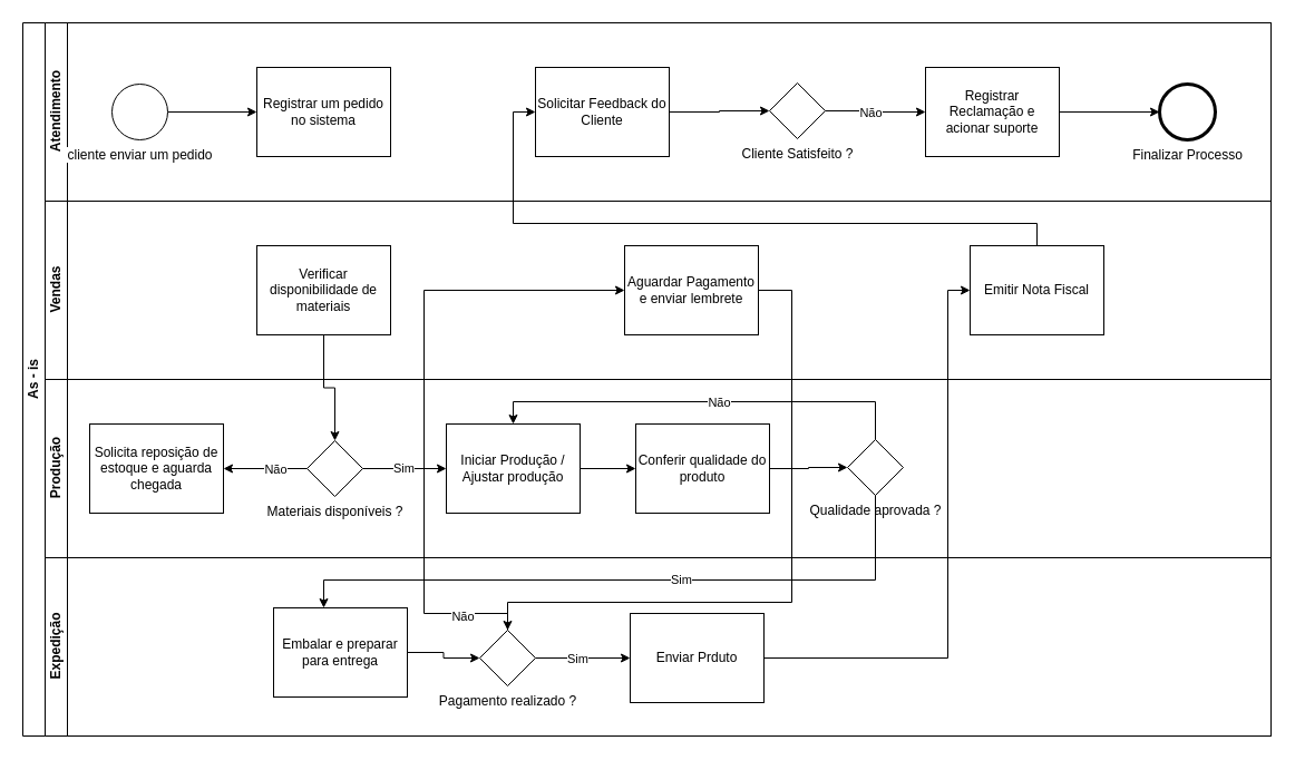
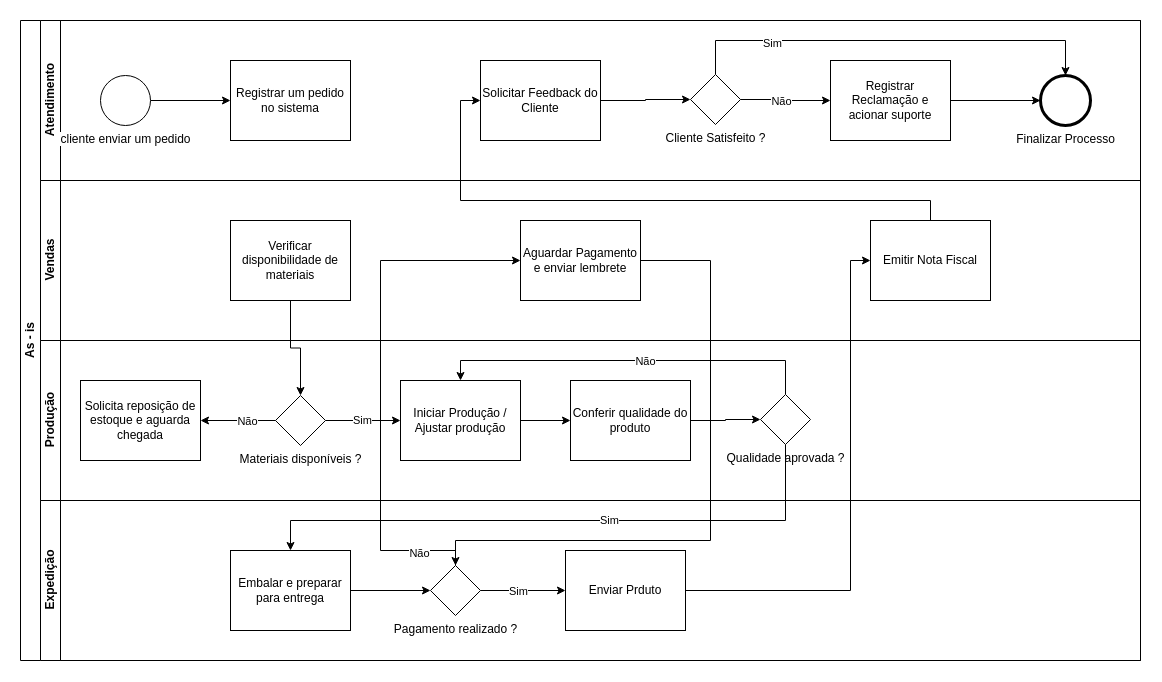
+ <mxCell id="15" style="edgeStyle=orthogonalEdgeStyle;rounded=0;orthogonalLoop=1;jettySize=auto;html=1;entryX=0.5;entryY=0;entryDx=0;entryDy=0;entryPerimeter=0;" edge="1" parent="3" source="9" target="10"><mxGeometry relative="1" as="geometry"><Array as="points"><mxPoint x="675" y="20" /><mxPoint x="1025" y="20" /></Array></mxGeometry></mxCell>
+ <mxCell id="16" value="Sim" style="edgeLabel;html=1;align=center;verticalAlign=middle;resizable=0;points=[];" vertex="1" connectable="0" parent="15"><mxGeometry x="-0.572" y="-2" relative="1" as="geometry"><mxPoint as="offset" /></mxGeometry></mxCell>
- <mxCell id="20" value="Aguardar Pagamento e enviar lembrete" style="points=[[0.25,0,0],[0.5,0,0],[0.75,0,0],[1,0.25,0],[1,0.5,0],[1,0.75,0],[0.75,1,0],[0.5,1,0],[0.25,1,0],[0,0.75,0],[0,0.5,0],[0,0.25,0]];shape=mxgraph.bpmn.task2;whiteSpace=wrap;rectStyle=rounded;size=10;html=1;container=1;expand=0;collapsible=0;taskMarker=user;" vertex="1" parent="17"><mxGeometry x="520" y="40" width="120" height="80" as="geometry" /></mxCell>
+ <mxCell id="20" value="Aguardar Pagamento e enviar lembrete" style="points=[[0.25,0,0],[0.5,0,0],[0.75,0,0],[1,0.25,0],[1,0.5,0],[1,0.75,0],[0.75,1,0],[0.5,1,0],[0.25,1,0],[0,0.75,0],[0,0.5,0],[0,0.25,0]];shape=mxgraph.bpmn.task2;whiteSpace=wrap;rectStyle=rounded;size=10;html=1;container=1;expand=0;collapsible=0;taskMarker=user;" vertex="1" parent="17"><mxGeometry x="480" y="40" width="120" height="80" as="geometry" /></mxCell>
- <mxCell id="36" value="Embalar e preparar para entrega" style="points=[[0.25,0,0],[0.5,0,0],[0.75,0,0],[1,0.25,0],[1,0.5,0],[1,0.75,0],[0.75,1,0],[0.5,1,0],[0.25,1,0],[0,0.75,0],[0,0.5,0],[0,0.25,0]];shape=mxgraph.bpmn.task2;whiteSpace=wrap;rectStyle=rounded;size=10;html=1;container=1;expand=0;collapsible=0;taskMarker=user;" vertex="1" parent="35"><mxGeometry x="205" y="45" width="120" height="80" as="geometry" /></mxCell>
+ <mxCell id="36" value="Embalar e preparar para entrega" style="points=[[0.25,0,0],[0.5,0,0],[0.75,0,0],[1,0.25,0],[1,0.5,0],[1,0.75,0],[0.75,1,0],[0.5,1,0],[0.25,1,0],[0,0.75,0],[0,0.5,0],[0,0.25,0]];shape=mxgraph.bpmn.task2;whiteSpace=wrap;rectStyle=rounded;size=10;html=1;container=1;expand=0;collapsible=0;taskMarker=user;" vertex="1" parent="35"><mxGeometry x="190" y="50" width="120" height="80" as="geometry" /></mxCell>
